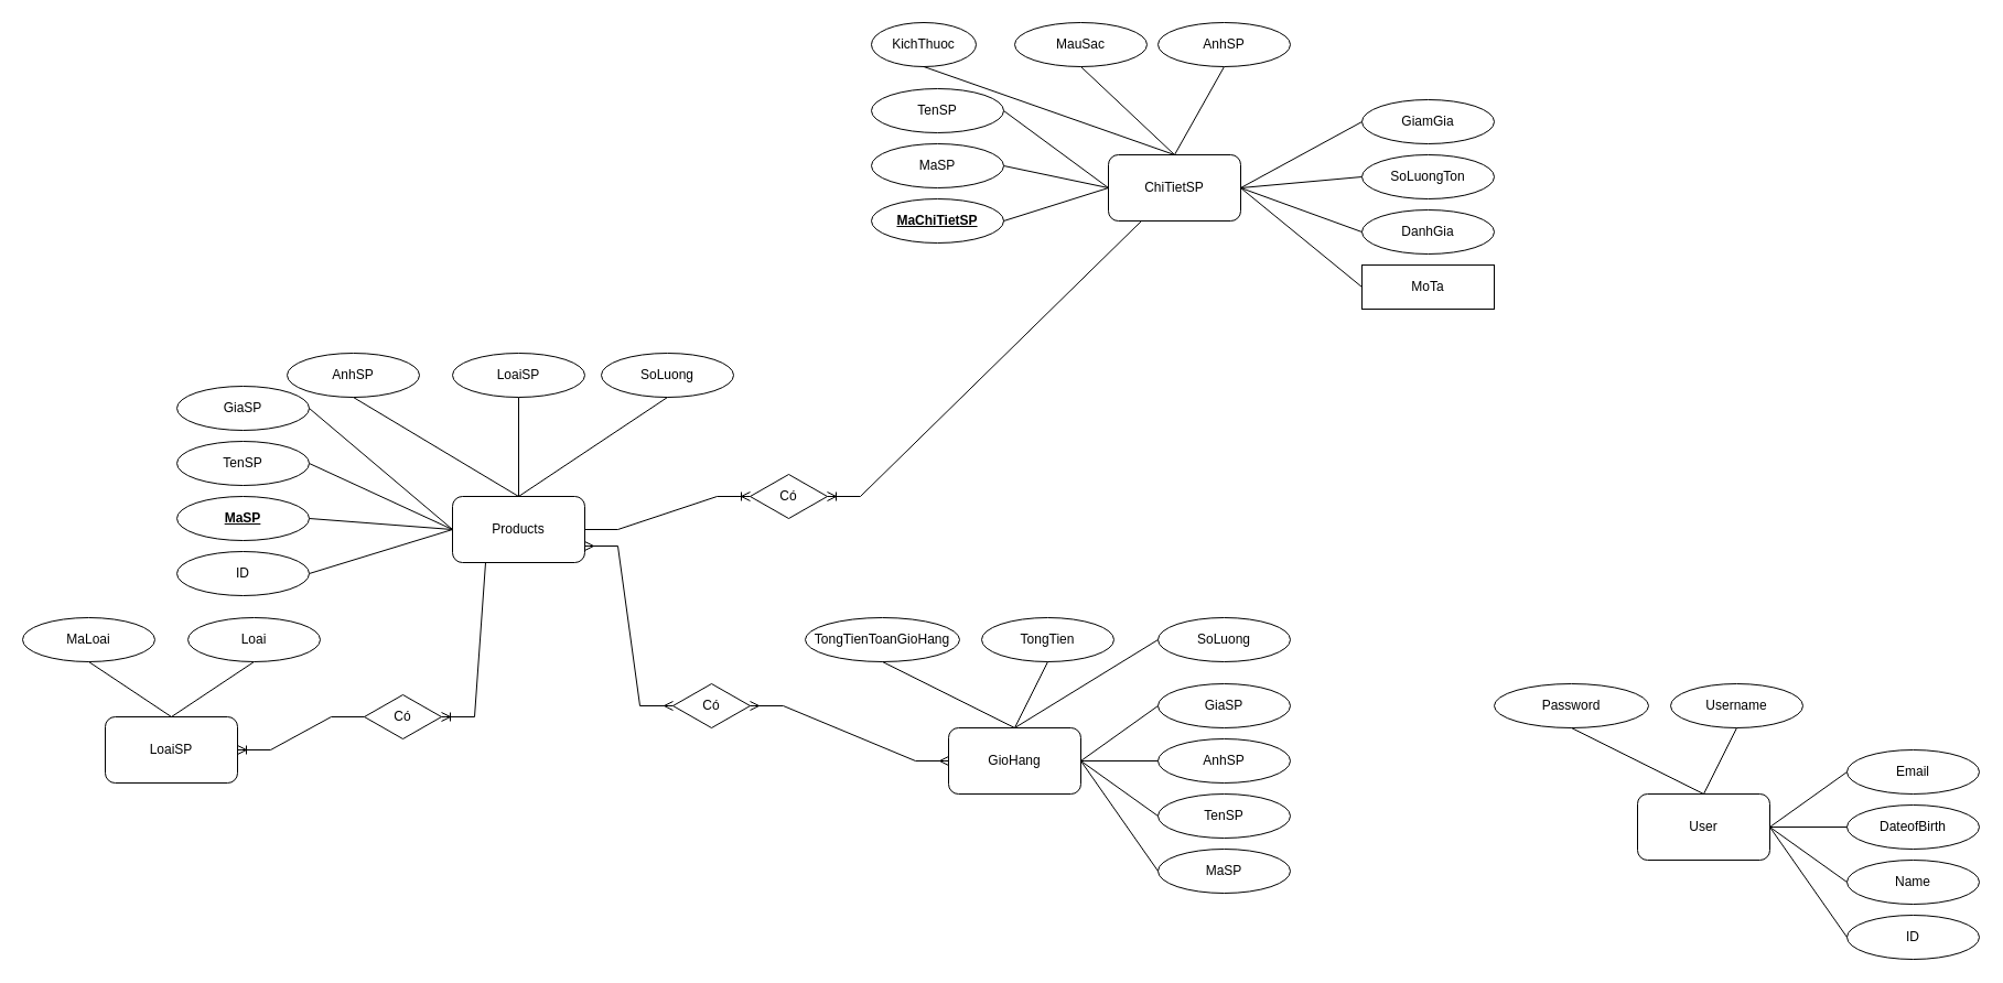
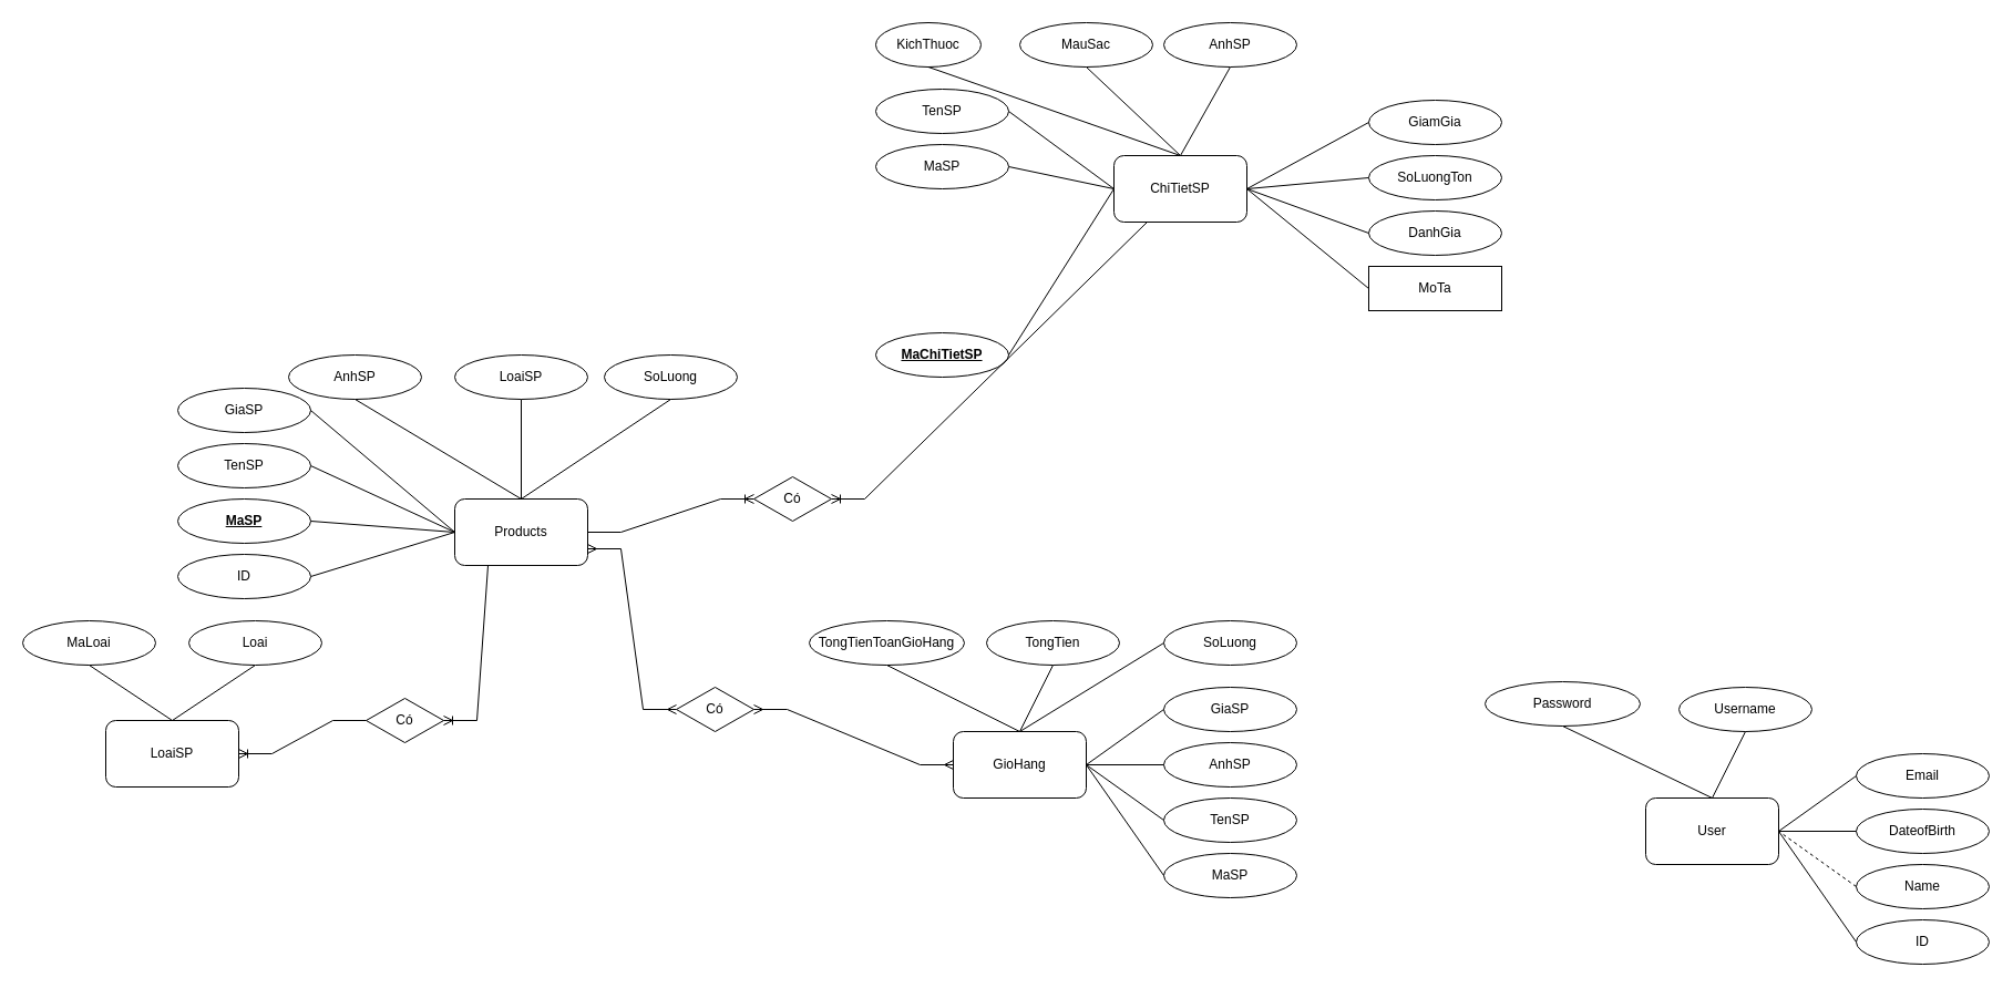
- <mxCell id="29" value="MaChiTietSP" style="ellipse;whiteSpace=wrap;html=1;fontStyle=5" vertex="1" parent="1"><mxGeometry x="790" y="180" width="120" height="40" as="geometry" /></mxCell>
+ <mxCell id="29" value="MaChiTietSP" style="ellipse;whiteSpace=wrap;html=1;fontStyle=5" vertex="1" parent="1"><mxGeometry x="790" y="300" width="120" height="40" as="geometry" /></mxCell>
- <mxCell id="72" value="Password" style="ellipse;whiteSpace=wrap;html=1;" vertex="1" parent="1"><mxGeometry x="1355" y="620" width="140" height="40" as="geometry" /></mxCell>
+ <mxCell id="72" value="Password" style="ellipse;whiteSpace=wrap;html=1;" vertex="1" parent="1"><mxGeometry x="1340" y="615" width="140" height="40" as="geometry" /></mxCell>
- <mxCell id="69" value="" style="endArrow=none;html=1;rounded=0;entryX=1;entryY=0.5;entryDx=0;entryDy=0;exitX=0;exitY=0.5;exitDx=0;exitDy=0;" edge="1" parent="1" source="63" target="61"><mxGeometry width="50" height="50" relative="1" as="geometry"><mxPoint x="1335" y="720" as="sourcePoint" /><mxPoint x="1385" y="670" as="targetPoint" /></mxGeometry></mxCell>
+ <mxCell id="69" value="" style="endArrow=none;html=1;rounded=0;entryX=1;entryY=0.5;entryDx=0;entryDy=0;exitX=0;exitY=0.5;exitDx=0;exitDy=0;dashed=1;" edge="1" parent="1" source="63" target="61"><mxGeometry width="50" height="50" relative="1" as="geometry"><mxPoint x="1335" y="720" as="sourcePoint" /><mxPoint x="1385" y="670" as="targetPoint" /></mxGeometry></mxCell>
